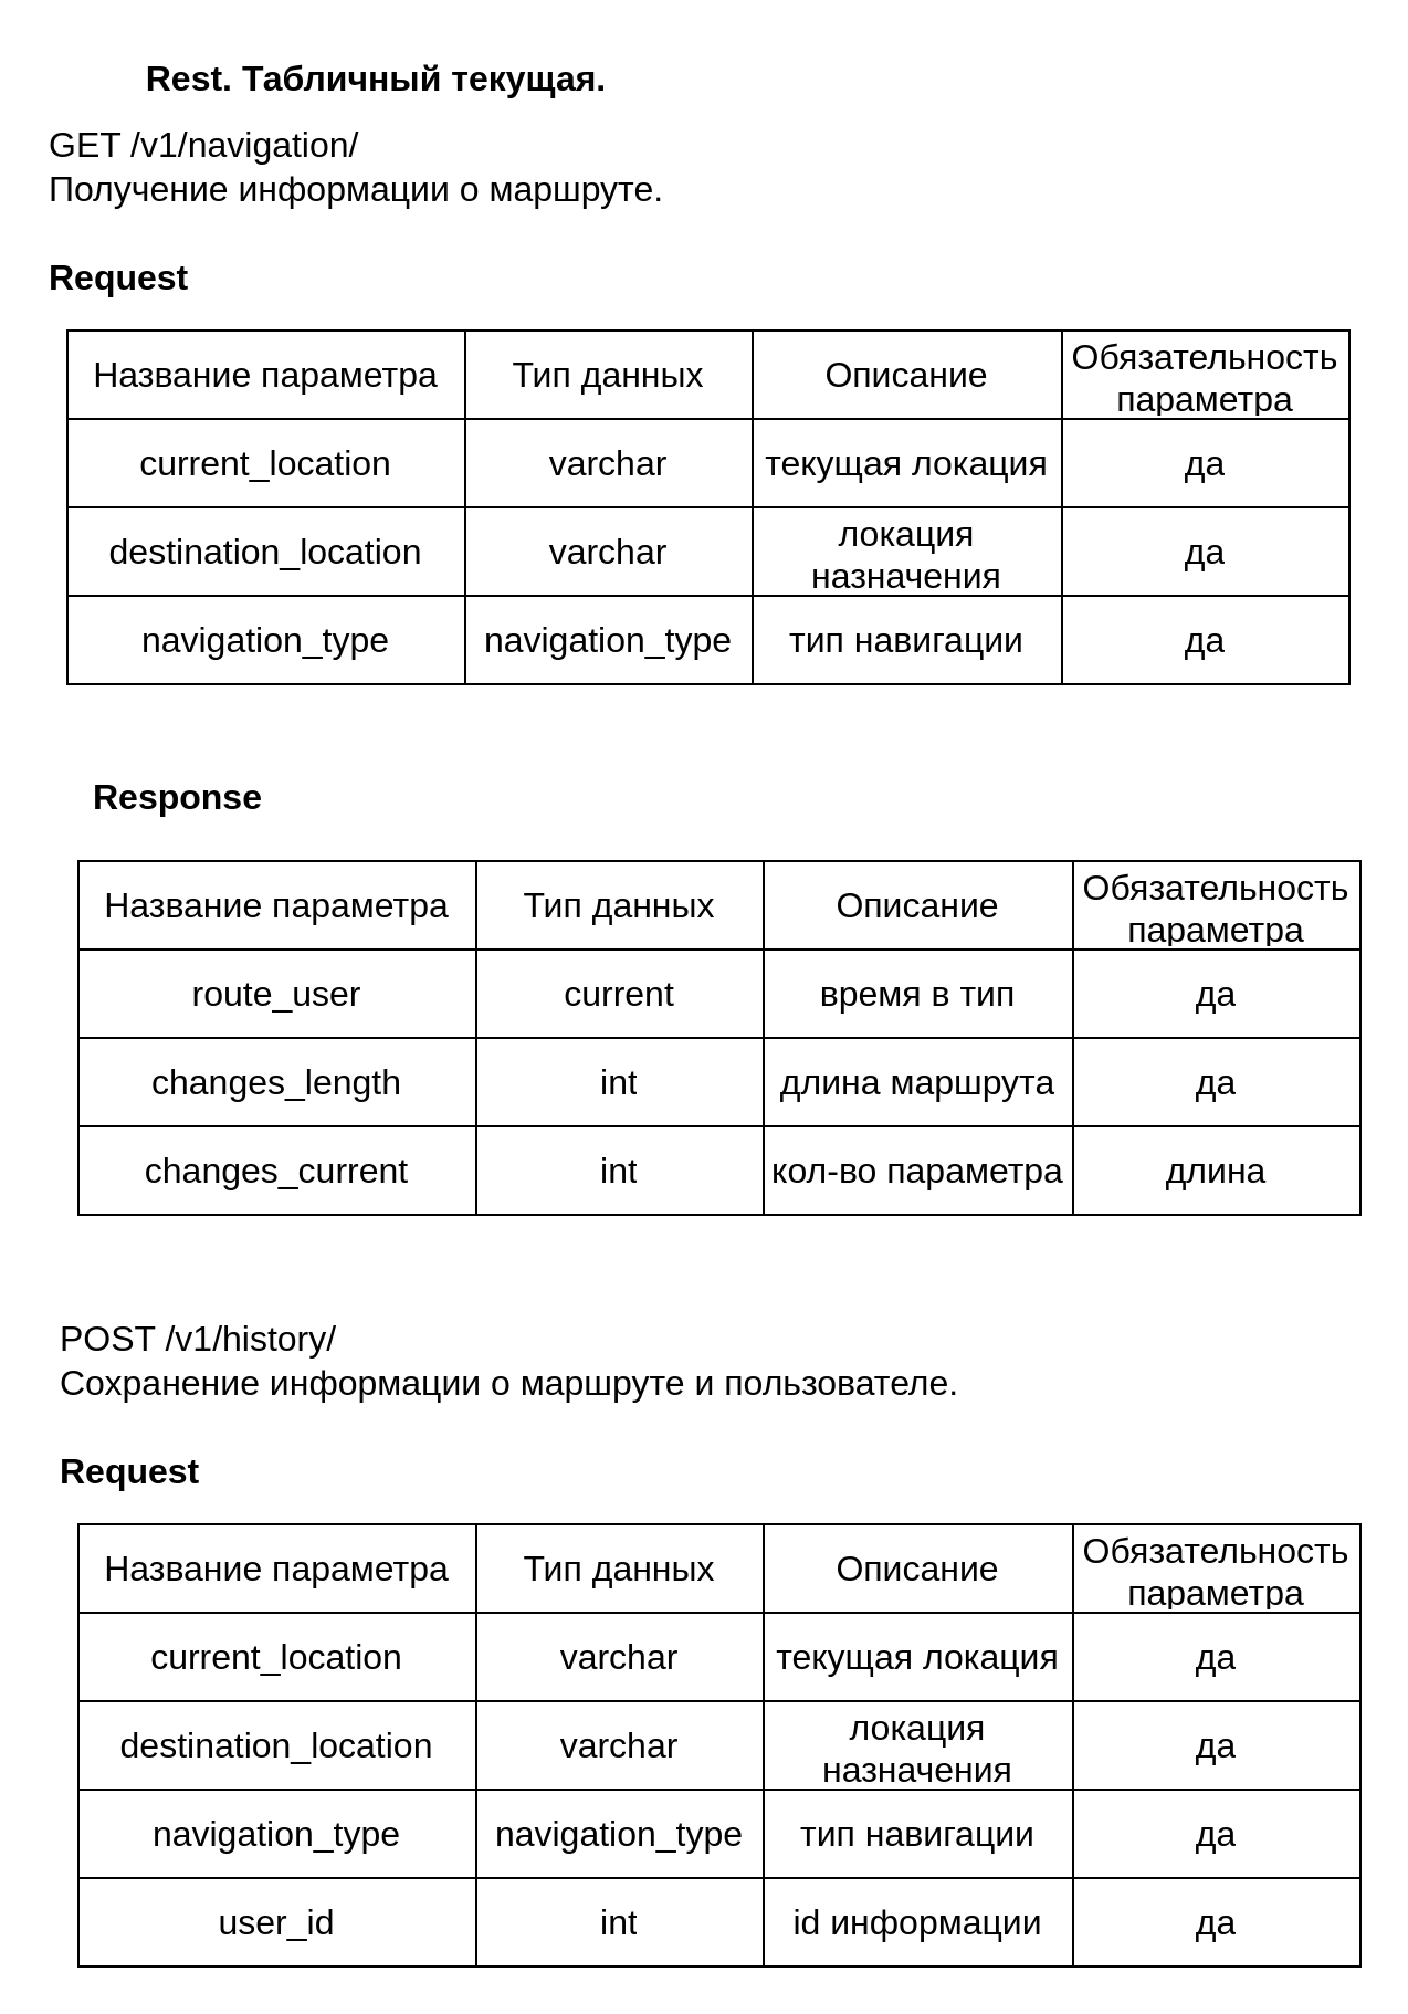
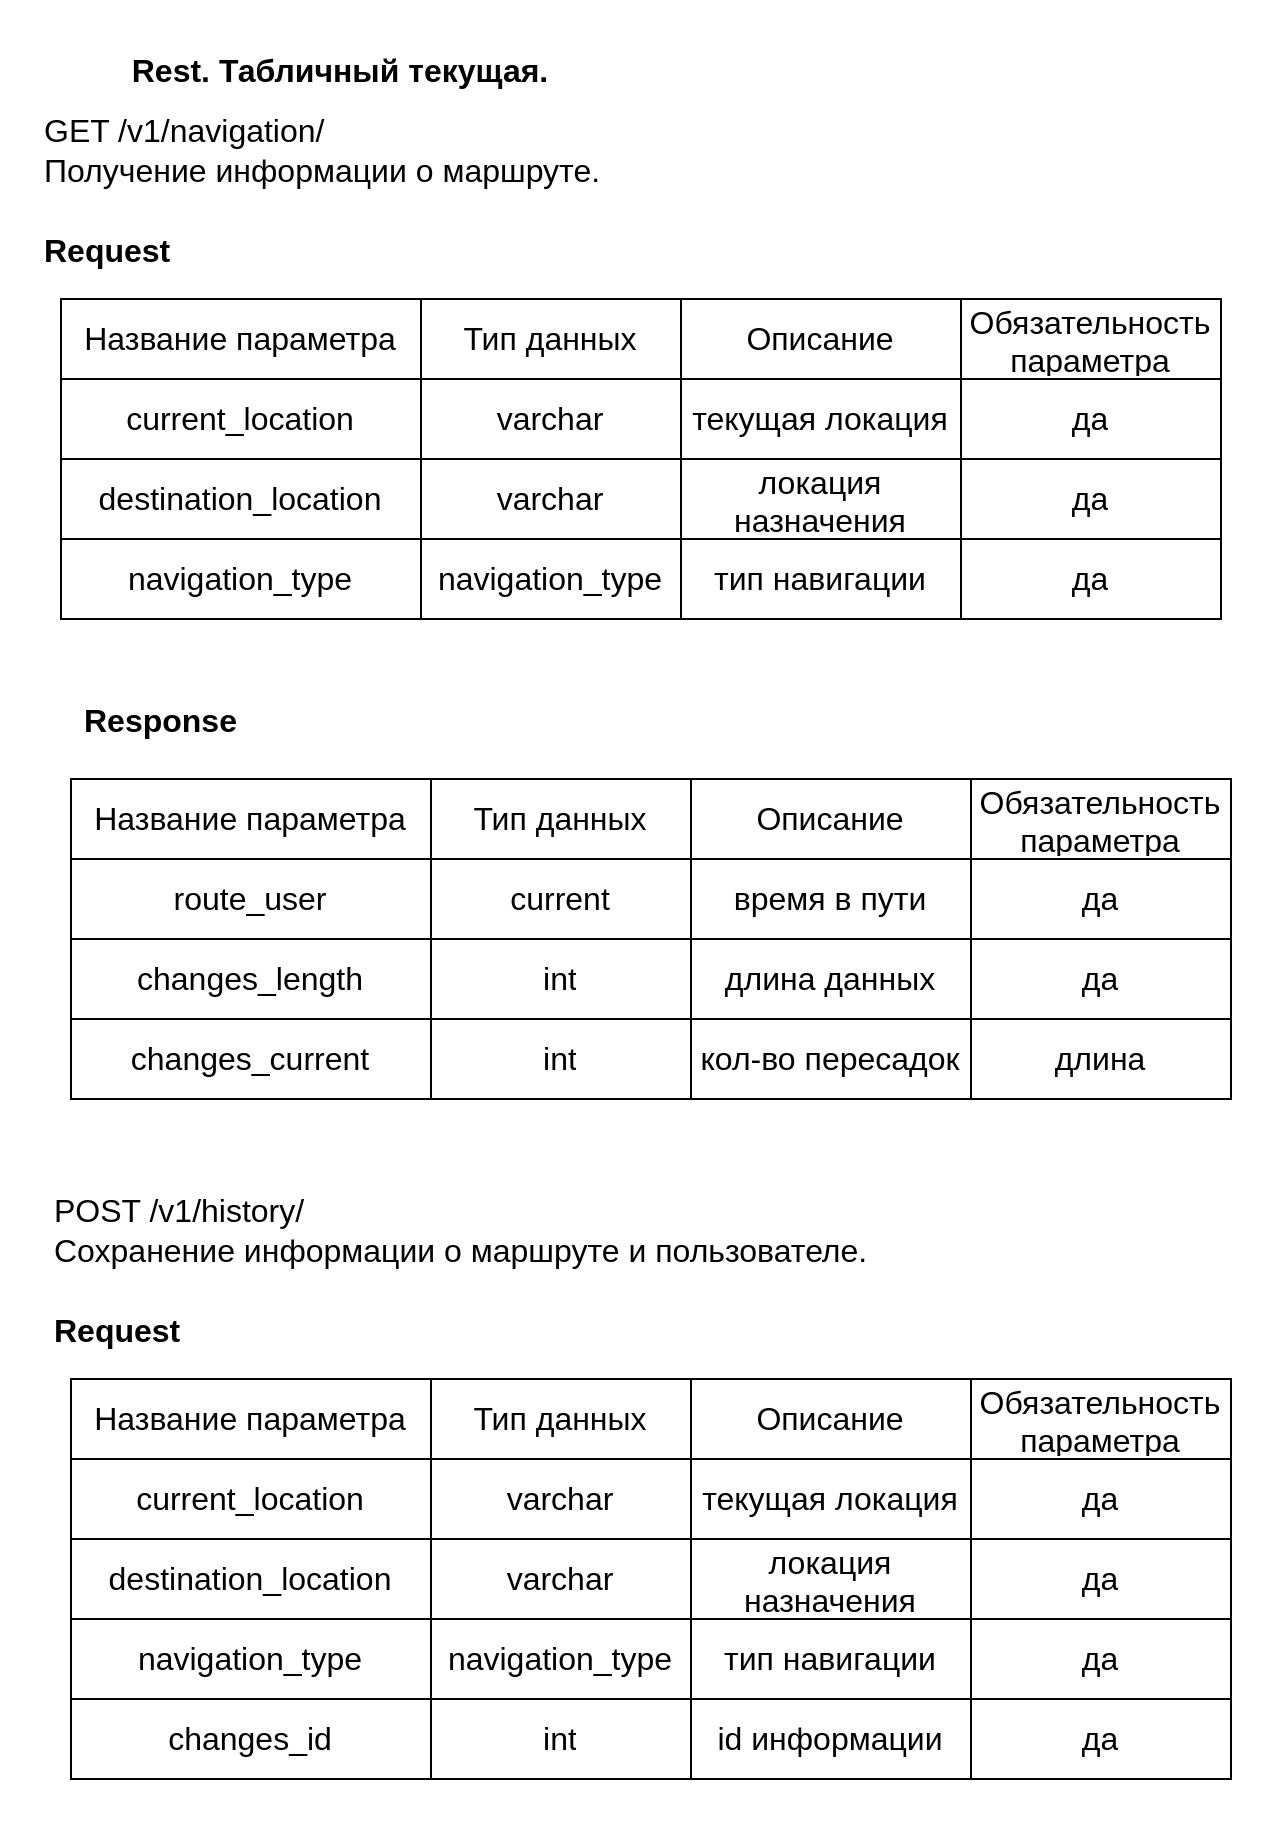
- <mxCell id="36" value="время в тип" style="shape=partialRectangle;html=1;whiteSpace=wrap;connectable=0;strokeColor=inherit;overflow=hidden;fillColor=none;top=0;left=0;bottom=0;right=0;pointerEvents=1;fontSize=16;" parent="33" vertex="1"><mxGeometry x="310" width="140" height="40" as="geometry"><mxRectangle width="140" height="40" as="alternateBounds" /></mxGeometry></mxCell>
+ <mxCell id="36" value="время в пути" style="shape=partialRectangle;html=1;whiteSpace=wrap;connectable=0;strokeColor=inherit;overflow=hidden;fillColor=none;top=0;left=0;bottom=0;right=0;pointerEvents=1;fontSize=16;" parent="33" vertex="1"><mxGeometry x="310" width="140" height="40" as="geometry"><mxRectangle width="140" height="40" as="alternateBounds" /></mxGeometry></mxCell>
- <mxCell id="41" value="длина маршрута" style="shape=partialRectangle;html=1;whiteSpace=wrap;connectable=0;strokeColor=inherit;overflow=hidden;fillColor=none;top=0;left=0;bottom=0;right=0;pointerEvents=1;fontSize=16;" parent="38" vertex="1"><mxGeometry x="310" width="140" height="40" as="geometry"><mxRectangle width="140" height="40" as="alternateBounds" /></mxGeometry></mxCell>
+ <mxCell id="41" value="длина данных" style="shape=partialRectangle;html=1;whiteSpace=wrap;connectable=0;strokeColor=inherit;overflow=hidden;fillColor=none;top=0;left=0;bottom=0;right=0;pointerEvents=1;fontSize=16;" parent="38" vertex="1"><mxGeometry x="310" width="140" height="40" as="geometry"><mxRectangle width="140" height="40" as="alternateBounds" /></mxGeometry></mxCell>
- <mxCell id="46" value="кол-во параметра" style="shape=partialRectangle;html=1;whiteSpace=wrap;connectable=0;strokeColor=inherit;overflow=hidden;fillColor=none;top=0;left=0;bottom=0;right=0;pointerEvents=1;fontSize=16;" parent="43" vertex="1"><mxGeometry x="310" width="140" height="40" as="geometry"><mxRectangle width="140" height="40" as="alternateBounds" /></mxGeometry></mxCell>
+ <mxCell id="46" value="кол-во пересадок" style="shape=partialRectangle;html=1;whiteSpace=wrap;connectable=0;strokeColor=inherit;overflow=hidden;fillColor=none;top=0;left=0;bottom=0;right=0;pointerEvents=1;fontSize=16;" parent="43" vertex="1"><mxGeometry x="310" width="140" height="40" as="geometry"><mxRectangle width="140" height="40" as="alternateBounds" /></mxGeometry></mxCell>
- <mxCell id="72" value="user_id" style="shape=partialRectangle;html=1;whiteSpace=wrap;connectable=0;strokeColor=inherit;overflow=hidden;fillColor=none;top=0;left=0;bottom=0;right=0;pointerEvents=1;fontSize=16;" vertex="1" parent="71"><mxGeometry width="180" height="40" as="geometry"><mxRectangle width="180" height="40" as="alternateBounds" /></mxGeometry></mxCell>
+ <mxCell id="72" value="changes_id" style="shape=partialRectangle;html=1;whiteSpace=wrap;connectable=0;strokeColor=inherit;overflow=hidden;fillColor=none;top=0;left=0;bottom=0;right=0;pointerEvents=1;fontSize=16;" vertex="1" parent="71"><mxGeometry width="180" height="40" as="geometry"><mxRectangle width="180" height="40" as="alternateBounds" /></mxGeometry></mxCell>
